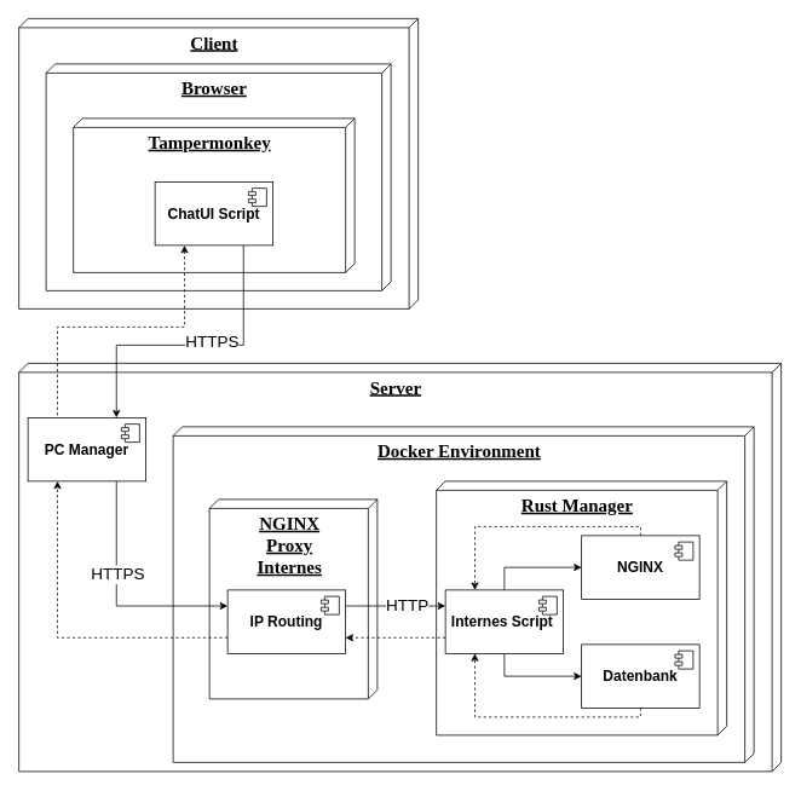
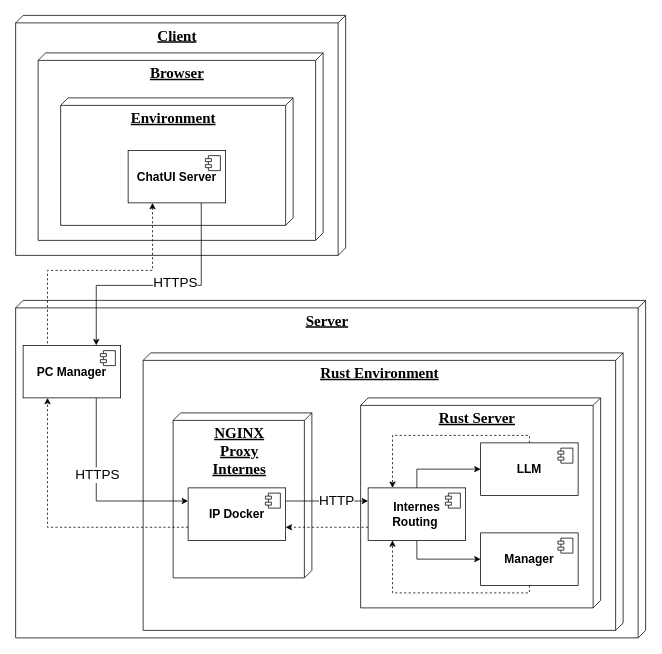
- <mxCell id="28" value="&lt;b style=&quot;font-size: 20px;&quot;&gt;Tampermonkey&lt;/b&gt;" style="verticalAlign=top;align=center;spacingTop=8;spacingLeft=2;spacingRight=12;shape=cube;size=10;direction=south;fontStyle=4;html=1;rounded=0;shadow=0;comic=0;labelBackgroundColor=none;strokeWidth=1;fontFamily=Verdana;fontSize=20;" vertex="1" parent="1"><mxGeometry x="80" y="130" width="310" height="170" as="geometry" /></mxCell>
+ <mxCell id="28" value="&lt;b style=&quot;font-size: 20px;&quot;&gt;Environment&lt;/b&gt;" style="verticalAlign=top;align=center;spacingTop=8;spacingLeft=2;spacingRight=12;shape=cube;size=10;direction=south;fontStyle=4;html=1;rounded=0;shadow=0;comic=0;labelBackgroundColor=none;strokeWidth=1;fontFamily=Verdana;fontSize=20;" vertex="1" parent="1"><mxGeometry x="80" y="130" width="310" height="170" as="geometry" /></mxCell>
- <mxCell id="32" value="&lt;span style=&quot;font-size: 16px;&quot;&gt;&lt;b&gt;ChatUI Script&lt;/b&gt;&lt;/span&gt;" style="html=1;dropTarget=0;whiteSpace=wrap;" vertex="1" parent="1"><mxGeometry x="170" y="200" width="130" height="70" as="geometry" /></mxCell>
+ <mxCell id="32" value="&lt;span style=&quot;font-size: 16px;&quot;&gt;&lt;b&gt;ChatUI Server&lt;/b&gt;&lt;/span&gt;" style="html=1;dropTarget=0;whiteSpace=wrap;" vertex="1" parent="1"><mxGeometry x="170" y="200" width="130" height="70" as="geometry" /></mxCell>
- <mxCell id="4" value="&lt;b style=&quot;font-size: 20px;&quot;&gt;Docker Environment&lt;/b&gt;" style="verticalAlign=top;align=center;spacingTop=8;spacingLeft=2;spacingRight=12;shape=cube;size=10;direction=south;fontStyle=4;html=1;rounded=0;shadow=0;comic=0;labelBackgroundColor=none;strokeWidth=1;fontFamily=Verdana;fontSize=20;" vertex="1" parent="1"><mxGeometry x="190" y="470" width="640" height="370" as="geometry" /></mxCell>
+ <mxCell id="4" value="&lt;b style=&quot;font-size: 20px;&quot;&gt;Rust Environment&lt;/b&gt;" style="verticalAlign=top;align=center;spacingTop=8;spacingLeft=2;spacingRight=12;shape=cube;size=10;direction=south;fontStyle=4;html=1;rounded=0;shadow=0;comic=0;labelBackgroundColor=none;strokeWidth=1;fontFamily=Verdana;fontSize=20;" vertex="1" parent="1"><mxGeometry x="190" y="470" width="640" height="370" as="geometry" /></mxCell>
- <mxCell id="6" value="&lt;b style=&quot;font-size: 20px;&quot;&gt;Rust Manager&lt;/b&gt;" style="verticalAlign=top;align=center;spacingTop=8;spacingLeft=2;spacingRight=12;shape=cube;size=10;direction=south;fontStyle=4;html=1;rounded=0;shadow=0;comic=0;labelBackgroundColor=none;strokeWidth=1;fontFamily=Verdana;fontSize=20;" vertex="1" parent="1"><mxGeometry x="480" y="530" width="320" height="280" as="geometry" /></mxCell>
+ <mxCell id="6" value="&lt;b style=&quot;font-size: 20px;&quot;&gt;Rust Server&lt;/b&gt;" style="verticalAlign=top;align=center;spacingTop=8;spacingLeft=2;spacingRight=12;shape=cube;size=10;direction=south;fontStyle=4;html=1;rounded=0;shadow=0;comic=0;labelBackgroundColor=none;strokeWidth=1;fontFamily=Verdana;fontSize=20;" vertex="1" parent="1"><mxGeometry x="480" y="530" width="320" height="280" as="geometry" /></mxCell>
- <mxCell id="18" value="&lt;span style=&quot;font-size: 16px;&quot;&gt;&lt;b&gt;NGINX&lt;/b&gt;&lt;/span&gt;" style="html=1;dropTarget=0;whiteSpace=wrap;" vertex="1" parent="1"><mxGeometry x="640" y="590" width="130" height="70" as="geometry" /></mxCell>
+ <mxCell id="18" value="&lt;span style=&quot;font-size: 16px;&quot;&gt;&lt;b&gt;LLM&lt;/b&gt;&lt;/span&gt;" style="html=1;dropTarget=0;whiteSpace=wrap;" vertex="1" parent="1"><mxGeometry x="640" y="590" width="130" height="70" as="geometry" /></mxCell>
- <mxCell id="10" value="&lt;b&gt;&lt;font style=&quot;font-size: 16px;&quot;&gt;IP Routing&lt;/font&gt;&lt;/b&gt;" style="html=1;dropTarget=0;whiteSpace=wrap;" vertex="1" parent="1"><mxGeometry x="250" y="650" width="130" height="70" as="geometry" /></mxCell>
+ <mxCell id="10" value="&lt;b&gt;&lt;font style=&quot;font-size: 16px;&quot;&gt;IP Docker&lt;/font&gt;&lt;/b&gt;" style="html=1;dropTarget=0;whiteSpace=wrap;" vertex="1" parent="1"><mxGeometry x="250" y="650" width="130" height="70" as="geometry" /></mxCell>
- <mxCell id="15" value="&lt;span style=&quot;font-size: 16px;&quot;&gt;&lt;b&gt;Internes Script&amp;nbsp;&lt;/b&gt;&lt;/span&gt;" style="html=1;dropTarget=0;whiteSpace=wrap;" vertex="1" parent="1"><mxGeometry x="490" y="650" width="130" height="70" as="geometry" /></mxCell>
+ <mxCell id="15" value="&lt;span style=&quot;font-size: 16px;&quot;&gt;&lt;b&gt;Internes Routing&amp;nbsp;&lt;/b&gt;&lt;/span&gt;" style="html=1;dropTarget=0;whiteSpace=wrap;" vertex="1" parent="1"><mxGeometry x="490" y="650" width="130" height="70" as="geometry" /></mxCell>
- <mxCell id="21" value="&lt;span style=&quot;font-size: 16px;&quot;&gt;&lt;b&gt;Datenbank&lt;/b&gt;&lt;/span&gt;" style="html=1;dropTarget=0;whiteSpace=wrap;" vertex="1" parent="1"><mxGeometry x="640" y="710" width="130" height="70" as="geometry" /></mxCell>
+ <mxCell id="21" value="&lt;span style=&quot;font-size: 16px;&quot;&gt;&lt;b&gt;Manager&lt;/b&gt;&lt;/span&gt;" style="html=1;dropTarget=0;whiteSpace=wrap;" vertex="1" parent="1"><mxGeometry x="640" y="710" width="130" height="70" as="geometry" /></mxCell>
